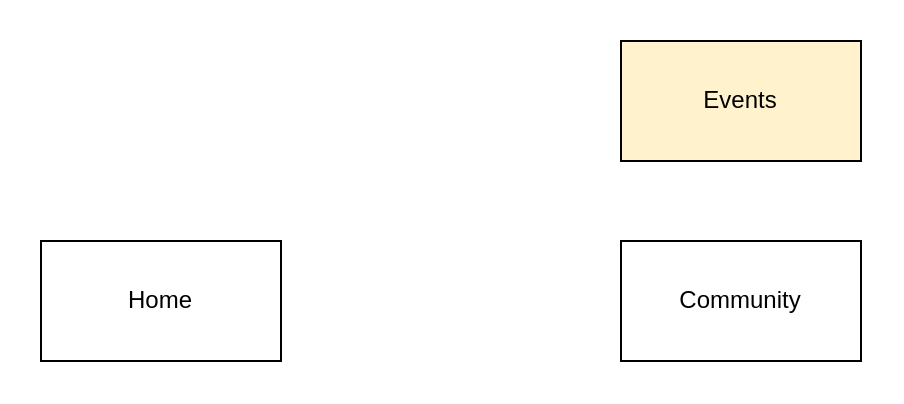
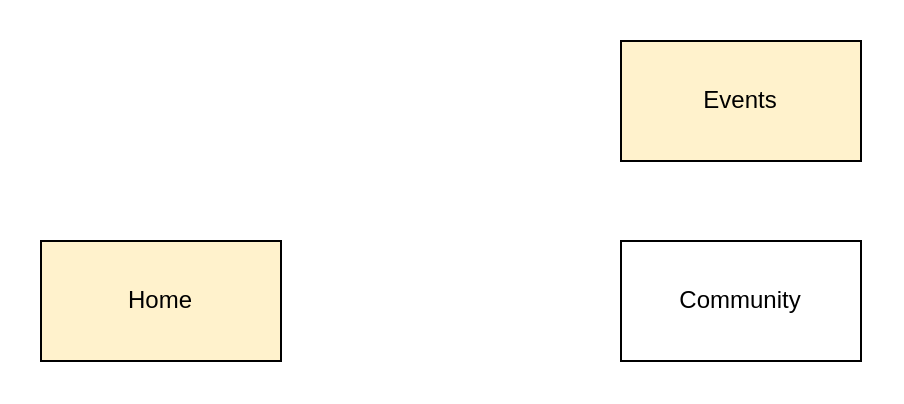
- <mxCell id="2" value="Home" style="rounded=0;whiteSpace=wrap;html=1;" vertex="1" parent="1"><mxGeometry x="20" y="120" width="120" height="60" as="geometry" /></mxCell>
+ <mxCell id="2" value="Home" style="rounded=0;whiteSpace=wrap;html=1;fillColor=#fff2cc;" vertex="1" parent="1"><mxGeometry x="20" y="120" width="120" height="60" as="geometry" /></mxCell>
